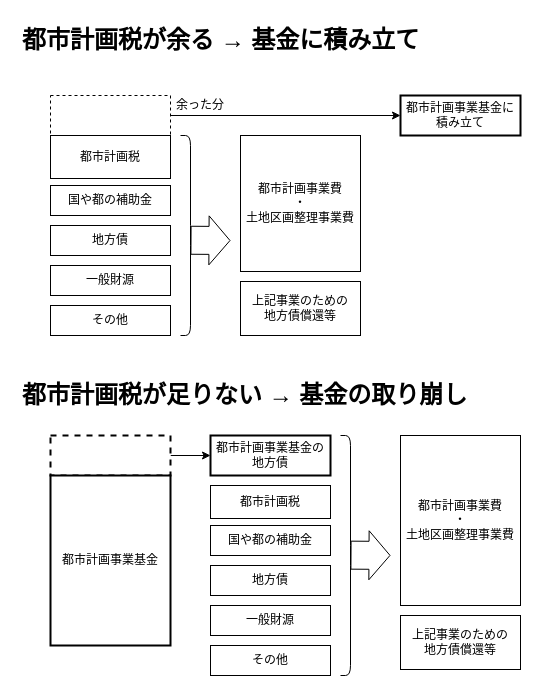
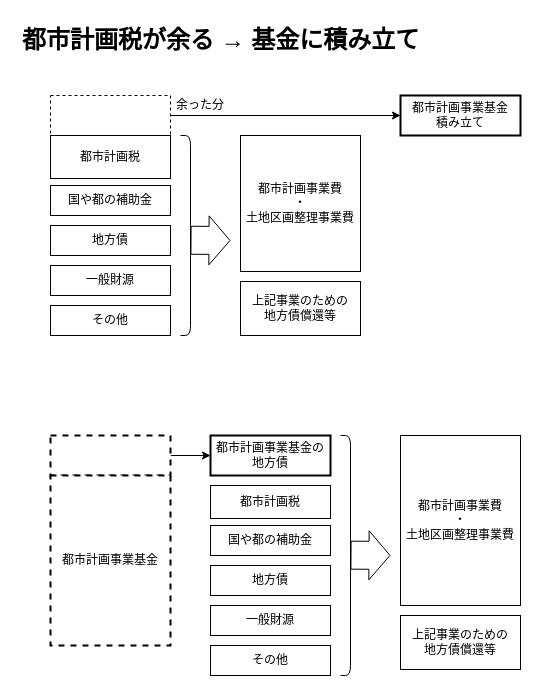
- <mxCell id="11" value="都市計画事業基金に&lt;br&gt;積み立て" style="rounded=0;whiteSpace=wrap;html=1;strokeWidth=2;" parent="1" vertex="1"><mxGeometry x="400" y="95" width="120" height="40" as="geometry" /></mxCell>
+ <mxCell id="11" value="都市計画事業基金&lt;br&gt;積み立て" style="rounded=0;whiteSpace=wrap;html=1;strokeWidth=2;" parent="1" vertex="1"><mxGeometry x="400" y="95" width="120" height="40" as="geometry" /></mxCell>
- <mxCell id="29" value="都市計画税が足りない → 基金の取り崩し" style="text;strokeColor=none;fillColor=none;html=1;fontSize=24;fontStyle=1;verticalAlign=middle;align=left;dashed=1;" parent="1" vertex="1"><mxGeometry y="375" width="470" height="40" as="geometry" x="20" /></mxCell>
- <mxCell id="26" value="都市計画事業基金" style="rounded=0;whiteSpace=wrap;html=1;strokeWidth=2;" parent="1" vertex="1"><mxGeometry x="50" y="475" width="120" height="170" as="geometry" /></mxCell>
+ <mxCell id="26" value="都市計画事業基金" style="rounded=0;whiteSpace=wrap;html=1;strokeWidth=2;dashed=1;" parent="1" vertex="1"><mxGeometry x="50" y="475" width="120" height="170" as="geometry" /></mxCell>
